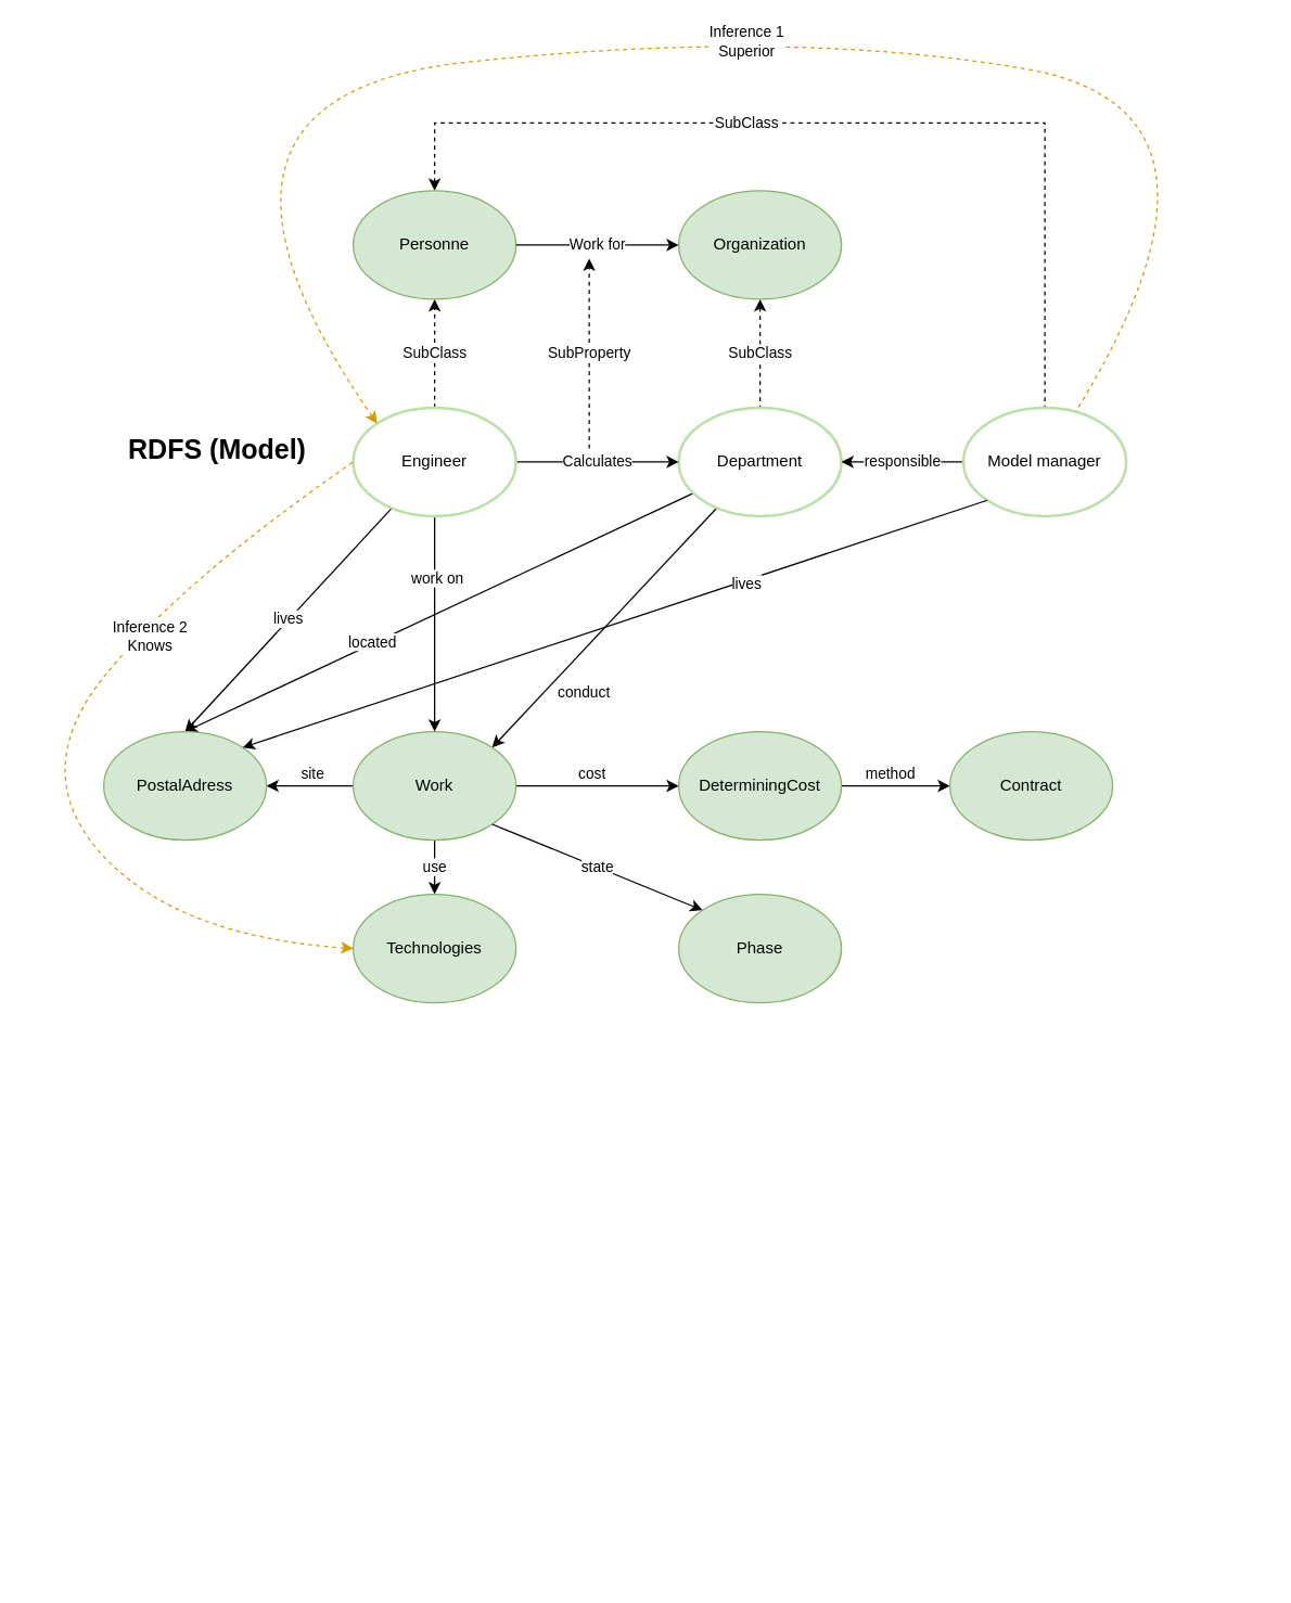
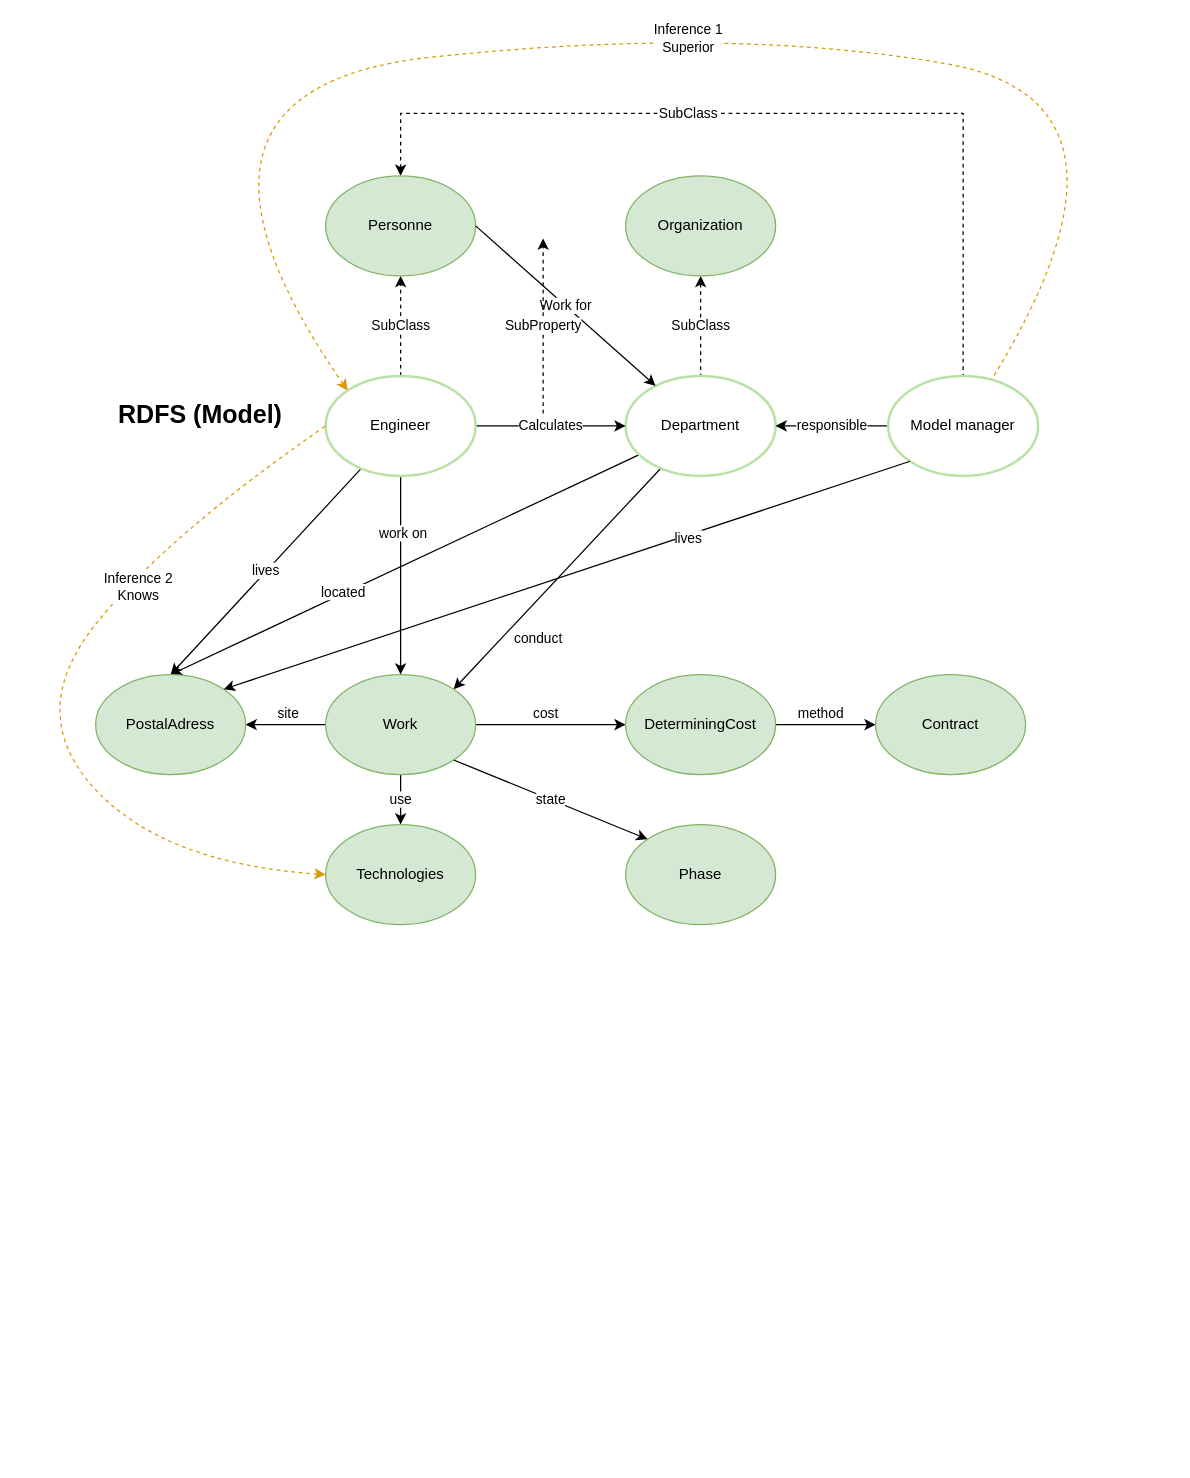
- <mxCell id="24" value="Work for" style="endArrow=classic;html=1;exitX=1;exitY=0.5;exitDx=0;exitDy=0;entryX=0;entryY=0.5;entryDx=0;entryDy=0;endFill=1;" parent="1" source="17" target="3" edge="1"><mxGeometry width="50" height="50" relative="1" as="geometry"><mxPoint x="678" y="430" as="sourcePoint" /><mxPoint x="728" y="380" as="targetPoint" /></mxGeometry></mxCell>
+ <mxCell id="24" value="Work for" style="endArrow=classic;html=1;exitX=1;exitY=0.5;exitDx=0;exitDy=0;endFill=1;" parent="1" source="17" target="6" edge="1"><mxGeometry width="50" height="50" relative="1" as="geometry"><mxPoint x="678" y="430" as="sourcePoint" /><mxPoint x="728" y="380" as="targetPoint" /></mxGeometry></mxCell>
